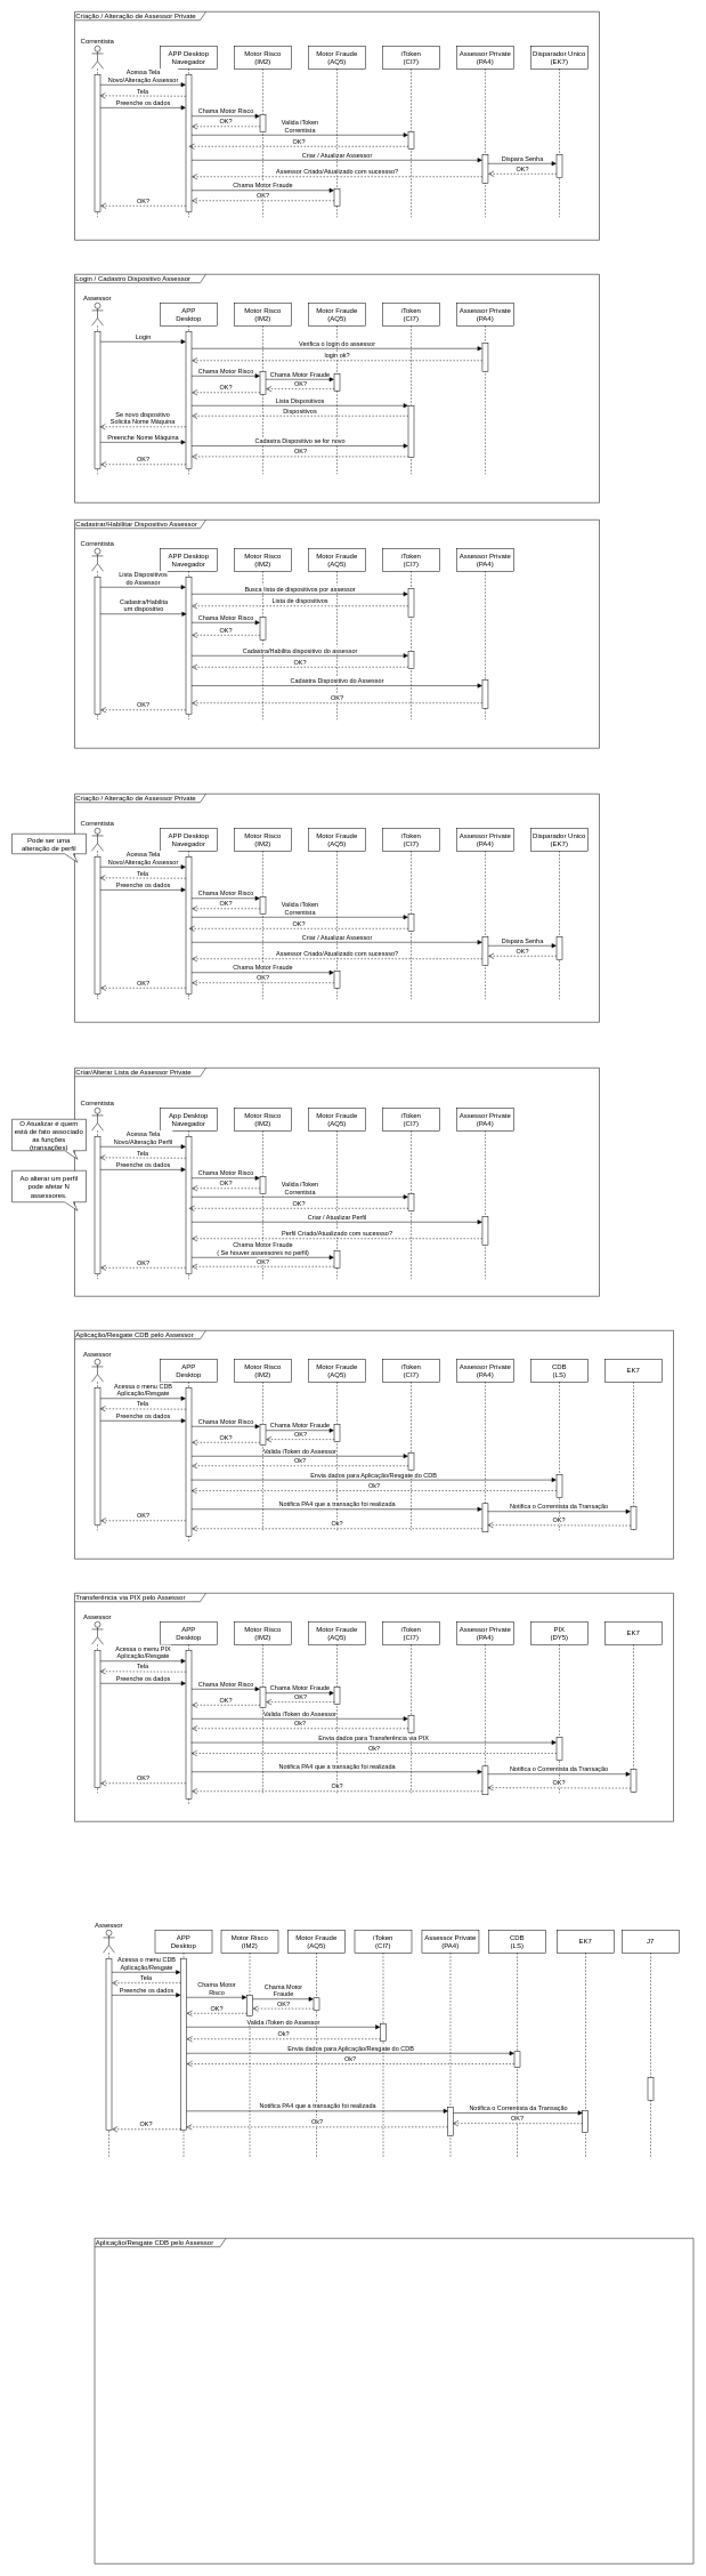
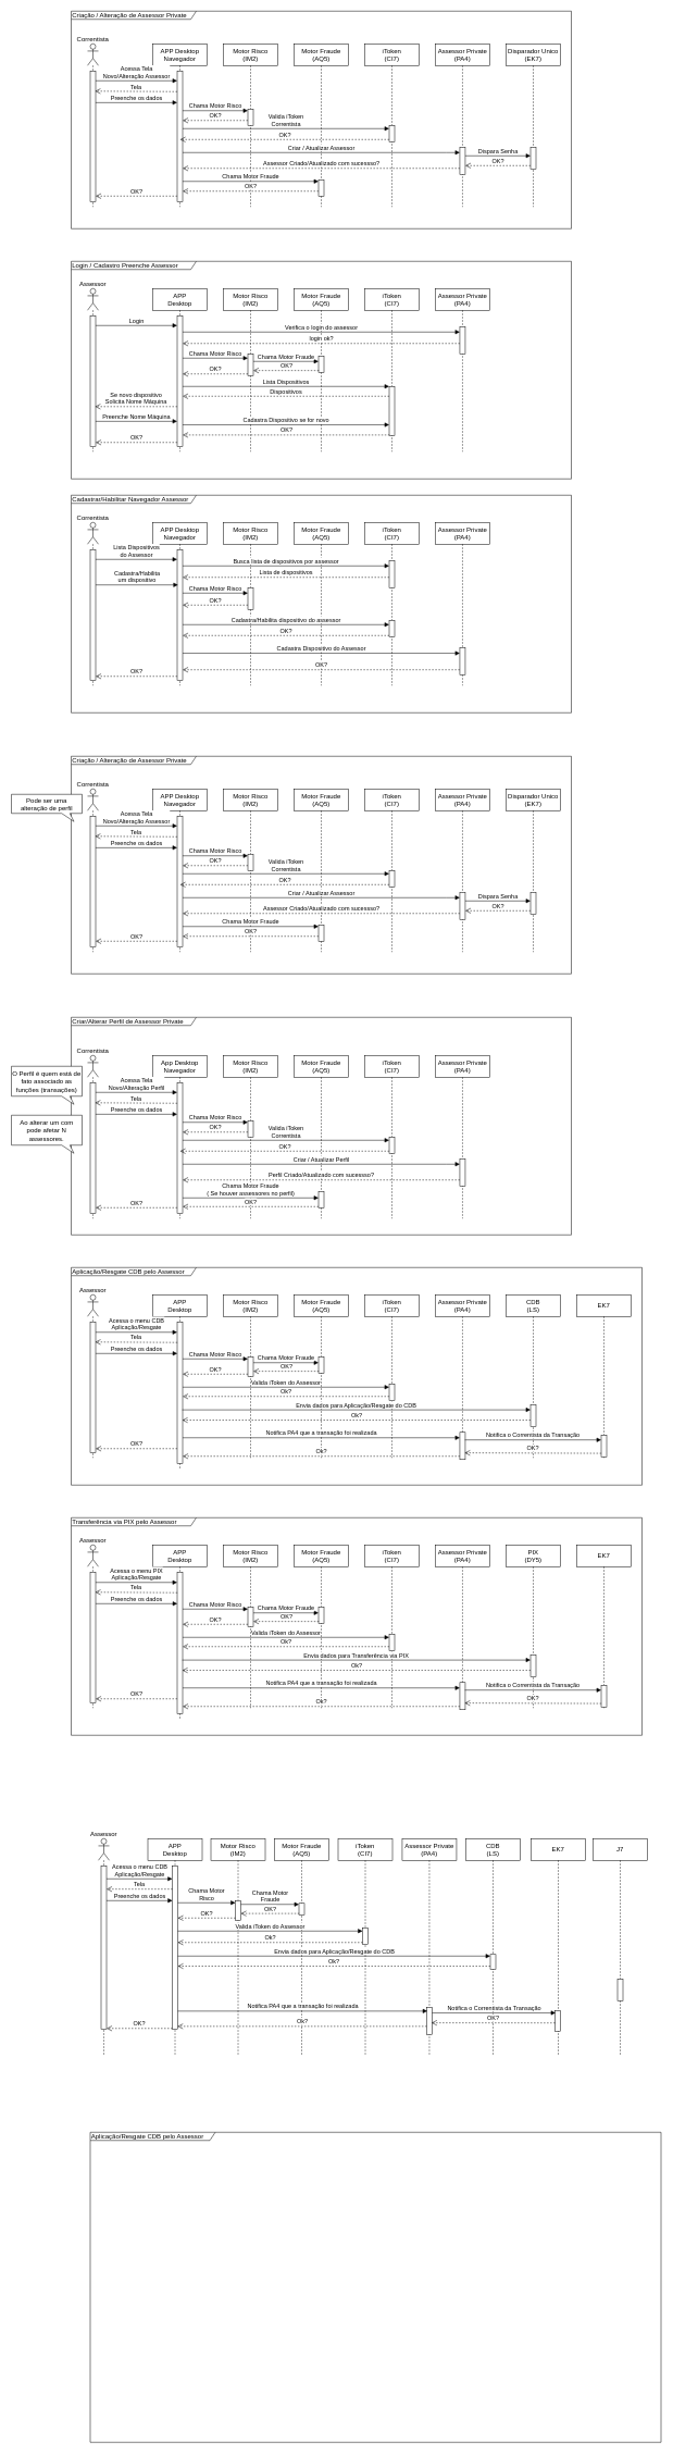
- <mxCell id="57" value="Login / Cadastro Dispositivo Assessor" style="shape=umlFrame;whiteSpace=wrap;html=1;width=230;height=15;align=left;" parent="1" vertex="1"><mxGeometry x="130" y="480" width="920" height="400" as="geometry" /></mxCell>
+ <mxCell id="57" value="Login / Cadastro Preenche Assessor" style="shape=umlFrame;whiteSpace=wrap;html=1;width=230;height=15;align=left;" parent="1" vertex="1"><mxGeometry x="130" y="480" width="920" height="400" as="geometry" /></mxCell>
- <mxCell id="6" value="Cadastrar/Habilitar Dispositivo Assessor" style="shape=umlFrame;whiteSpace=wrap;html=1;width=230;height=15;align=left;" parent="1" vertex="1"><mxGeometry x="130" y="910" width="920" height="400" as="geometry" /></mxCell>
+ <mxCell id="6" value="Cadastrar/Habilitar Navegador Assessor" style="shape=umlFrame;whiteSpace=wrap;html=1;width=230;height=15;align=left;" parent="1" vertex="1"><mxGeometry x="130" y="910" width="920" height="400" as="geometry" /></mxCell>
- <mxCell id="5" value="Criar/Alterar Lista de Assessor Private" style="shape=umlFrame;whiteSpace=wrap;html=1;width=230;height=15;align=left;" parent="1" vertex="1"><mxGeometry x="130" y="1870" width="920" height="400" as="geometry" /></mxCell>
+ <mxCell id="5" value="Criar/Alterar Perfil de Assessor Private" style="shape=umlFrame;whiteSpace=wrap;html=1;width=230;height=15;align=left;" parent="1" vertex="1"><mxGeometry x="130" y="1870" width="920" height="400" as="geometry" /></mxCell>
- <mxCell id="139" value="O Atualizar é quem está de fato associado as funções (transações)" style="whiteSpace=wrap;html=1;shape=mxgraph.basic.rectCallout;dx=30;dy=15;boundedLbl=1;fontFamily=Helvetica;fontSize=12;fontColor=#000000;align=center;strokeColor=#000000;fillColor=#ffffff;flipH=1;" parent="1" vertex="1"><mxGeometry x="20" y="1960" width="130" height="70" as="geometry" /></mxCell>
+ <mxCell id="139" value="O Perfil é quem está de fato associado as funções (transações)" style="whiteSpace=wrap;html=1;shape=mxgraph.basic.rectCallout;dx=30;dy=15;boundedLbl=1;fontFamily=Helvetica;fontSize=12;fontColor=#000000;align=center;strokeColor=#000000;fillColor=#ffffff;flipH=1;" parent="1" vertex="1"><mxGeometry x="20" y="1960" width="130" height="70" as="geometry" /></mxCell>
- <mxCell id="138" value="Ao alterar um perfil pode afetar N assessores." style="whiteSpace=wrap;html=1;shape=mxgraph.basic.rectCallout;dx=30;dy=15;boundedLbl=1;fontFamily=Helvetica;fontSize=12;fontColor=#000000;align=center;strokeColor=#000000;fillColor=#ffffff;flipH=1;" parent="1" vertex="1"><mxGeometry x="20" y="2050" width="130" height="70" as="geometry" /></mxCell>
+ <mxCell id="138" value="Ao alterar um com pode afetar N assessores." style="whiteSpace=wrap;html=1;shape=mxgraph.basic.rectCallout;dx=30;dy=15;boundedLbl=1;fontFamily=Helvetica;fontSize=12;fontColor=#000000;align=center;strokeColor=#000000;fillColor=#ffffff;flipH=1;" parent="1" vertex="1"><mxGeometry x="20" y="2050" width="130" height="70" as="geometry" /></mxCell>
